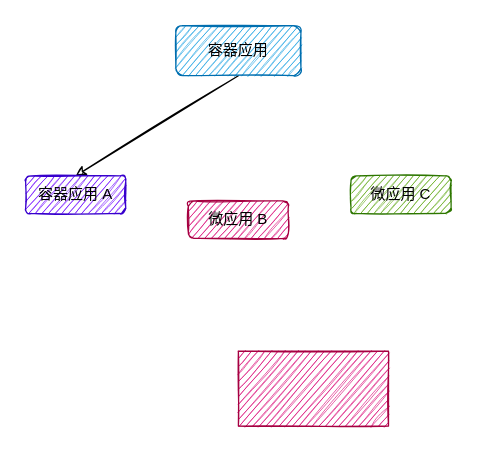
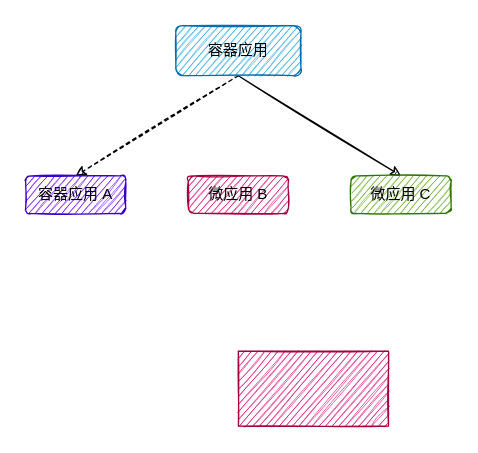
- <mxCell id="2" style="rounded=0;orthogonalLoop=1;jettySize=auto;html=1;entryX=0.5;entryY=0;entryDx=0;entryDy=0;exitX=0.5;exitY=1;exitDx=0;exitDy=0;sketch=1;fontColor=#000000;" parent="1" source="4" target="5" edge="1"><mxGeometry relative="1" as="geometry" /></mxCell>
+ <mxCell id="2" style="rounded=0;orthogonalLoop=1;jettySize=auto;html=1;entryX=0.5;entryY=0;entryDx=0;entryDy=0;exitX=0.5;exitY=1;exitDx=0;exitDy=0;sketch=1;fontColor=#000000;dashed=1;" parent="1" source="4" target="5" edge="1"><mxGeometry relative="1" as="geometry" /></mxCell>
+ <mxCell id="3" style="edgeStyle=none;rounded=0;orthogonalLoop=1;jettySize=auto;html=1;entryX=0.5;entryY=0;entryDx=0;entryDy=0;exitX=0.5;exitY=1;exitDx=0;exitDy=0;sketch=1;fontColor=#000000;" parent="1" source="4" target="7" edge="1"><mxGeometry relative="1" as="geometry" /></mxCell>
- <mxCell id="6" value="微应用 B" style="rounded=1;whiteSpace=wrap;html=1;sketch=1;fillColor=#d80073;strokeColor=#A50040;fontColor=#000000;" parent="1" vertex="1"><mxGeometry x="150" y="160" width="80" height="30" as="geometry" /></mxCell>
+ <mxCell id="6" value="微应用 B" style="rounded=1;whiteSpace=wrap;html=1;sketch=1;fillColor=#d80073;strokeColor=#A50040;fontColor=#000000;" parent="1" vertex="1"><mxGeometry x="150" y="140" width="80" height="30" as="geometry" /></mxCell>
